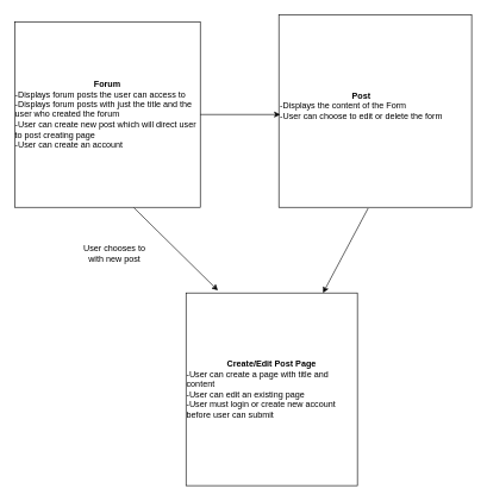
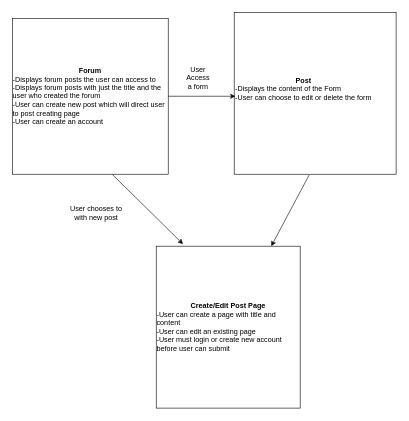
+ <mxCell id="5" value="User Access a form" style="text;html=1;strokeColor=none;fillColor=none;align=center;verticalAlign=middle;whiteSpace=wrap;rounded=0;" vertex="1" parent="1"><mxGeometry x="310" y="120" width="40" height="20" as="geometry" /></mxCell>
